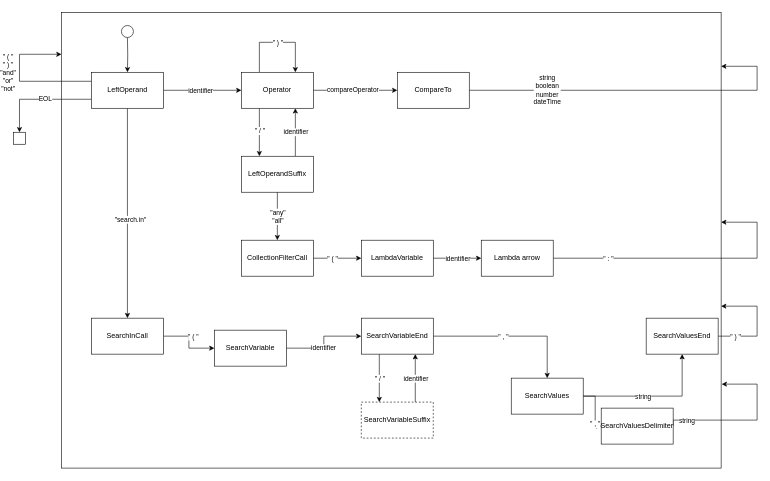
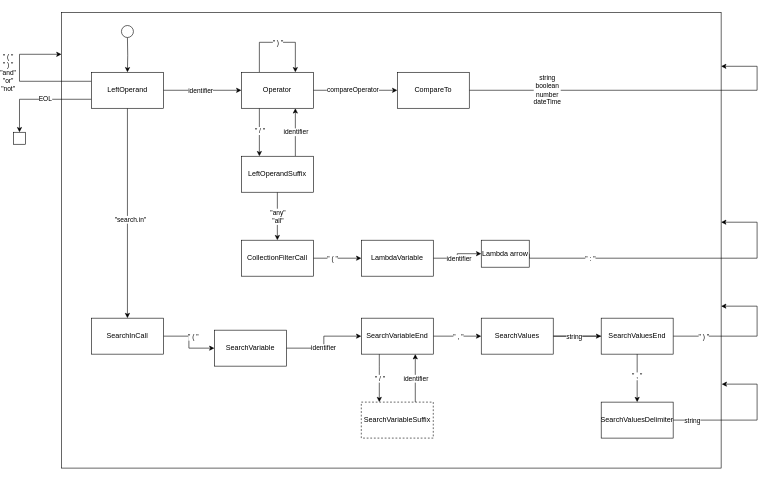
- <mxCell id="34" value="Lambda arrow" style="rounded=0;whiteSpace=wrap;html=1;" parent="1" vertex="1"><mxGeometry x="800" y="400" width="120" height="60" as="geometry" /></mxCell>
+ <mxCell id="34" value="Lambda arrow" style="rounded=0;whiteSpace=wrap;html=1;" parent="1" vertex="1"><mxGeometry x="800" y="400" width="80" height="45" as="geometry" /></mxCell>
- <mxCell id="66" value="SearchValuesEnd" style="whiteSpace=wrap;html=1;" parent="1" vertex="1"><mxGeometry x="1075" y="530" width="120" height="60" as="geometry" /></mxCell>
+ <mxCell id="66" value="SearchValuesEnd" style="whiteSpace=wrap;html=1;" parent="1" vertex="1"><mxGeometry x="1000" y="530" width="120" height="60" as="geometry" /></mxCell>
- <mxCell id="62" value="SearchValues" style="whiteSpace=wrap;html=1;" parent="1" vertex="1"><mxGeometry x="850" y="630" width="120" height="60" as="geometry" /></mxCell>
+ <mxCell id="62" value="SearchValues" style="whiteSpace=wrap;html=1;" parent="1" vertex="1"><mxGeometry x="800" y="530" width="120" height="60" as="geometry" /></mxCell>
- <mxCell id="65" value="SearchValuesDelimiter" style="whiteSpace=wrap;html=1;" parent="1" vertex="1"><mxGeometry x="1000" y="680" width="120" height="60" as="geometry" /></mxCell>
+ <mxCell id="65" value="SearchValuesDelimiter" style="whiteSpace=wrap;html=1;" parent="1" vertex="1"><mxGeometry x="1000" y="670" width="120" height="60" as="geometry" /></mxCell>
